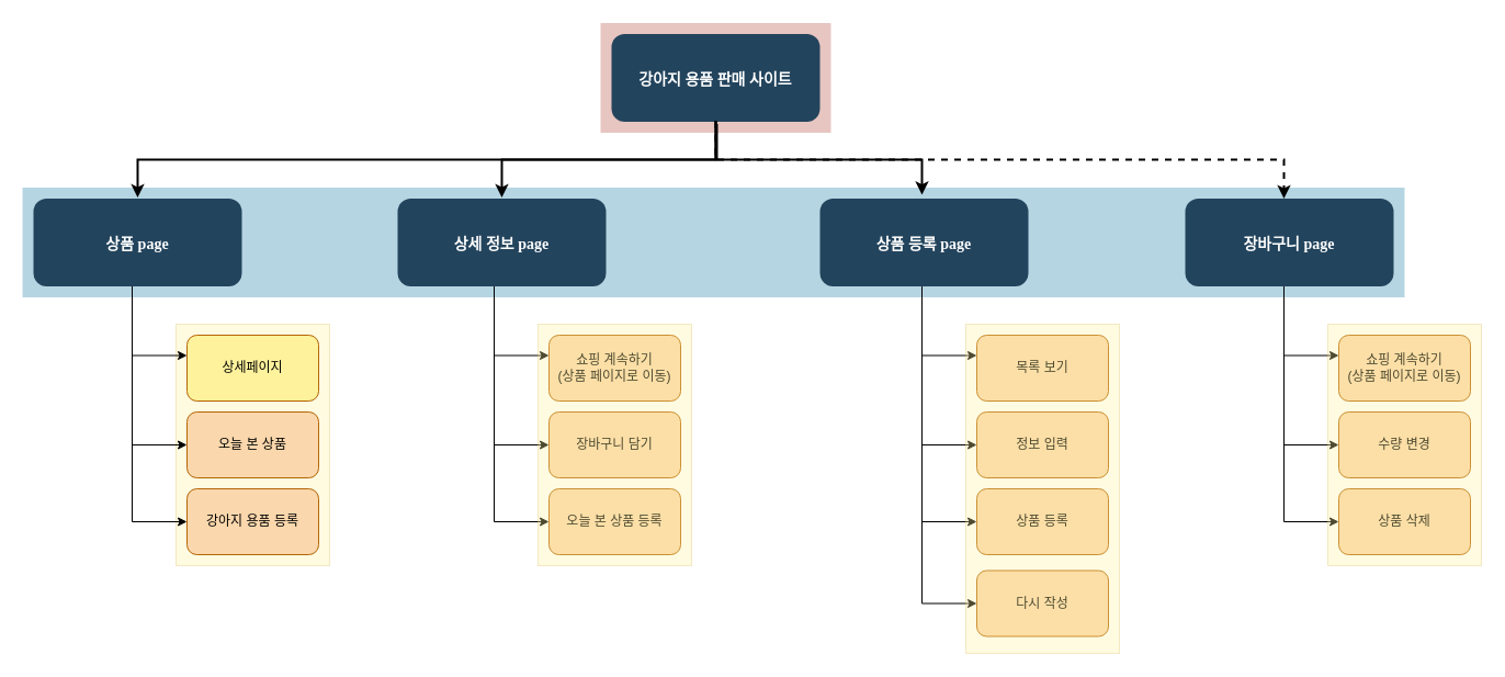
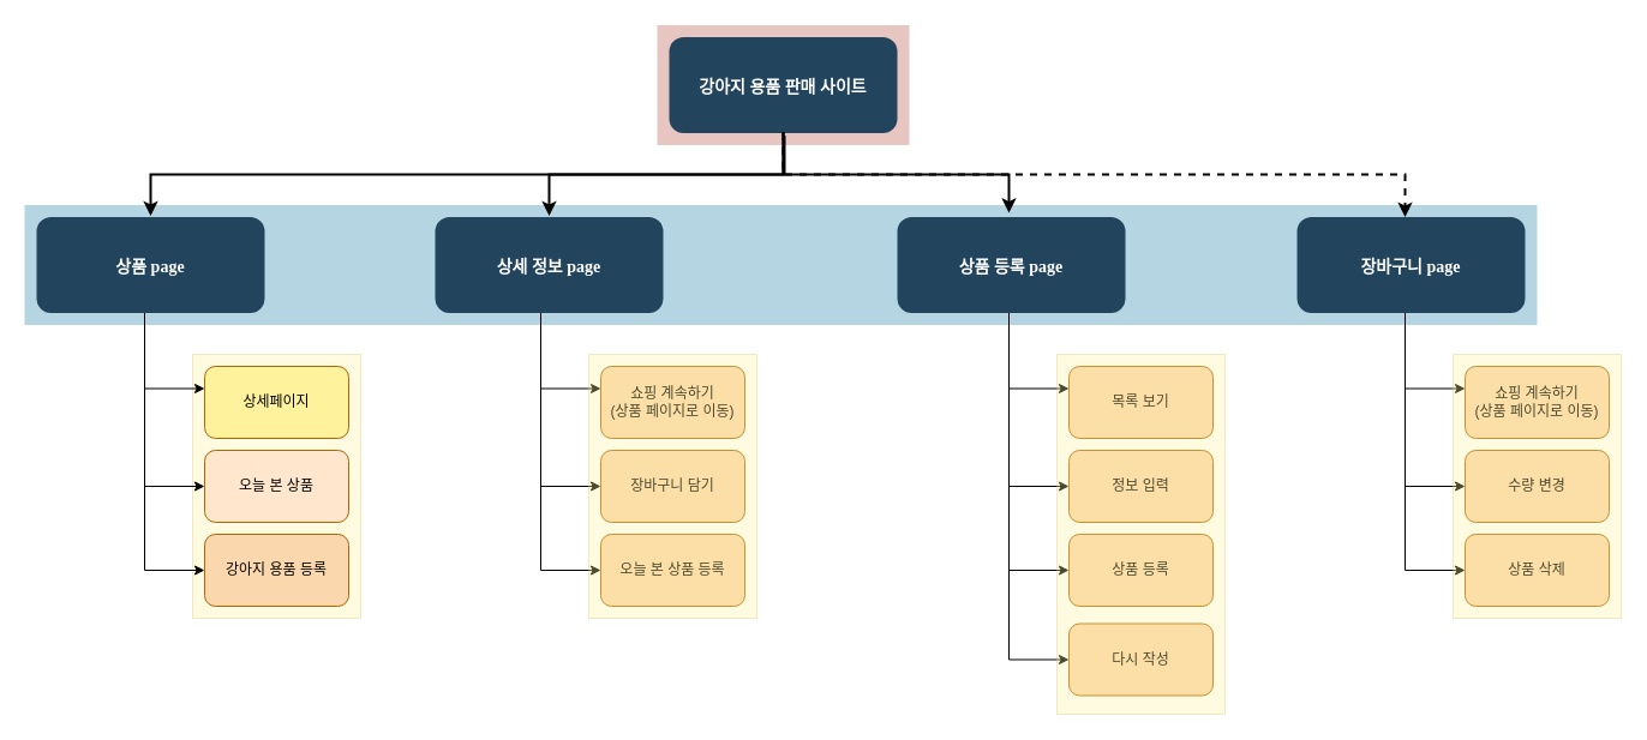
- <mxCell id="16" value="오늘 본 상품" style="rounded=1;whiteSpace=wrap;html=1;fillColor=#fad7ac;strokeColor=#b46504;" vertex="1" parent="1"><mxGeometry x="170" y="375" width="120" height="60" as="geometry" /></mxCell>
+ <mxCell id="16" value="오늘 본 상품" style="rounded=1;whiteSpace=wrap;html=1;fillColor=#ffe6cc;strokeColor=#b46504;" vertex="1" parent="1"><mxGeometry x="170" y="375" width="120" height="60" as="geometry" /></mxCell>
